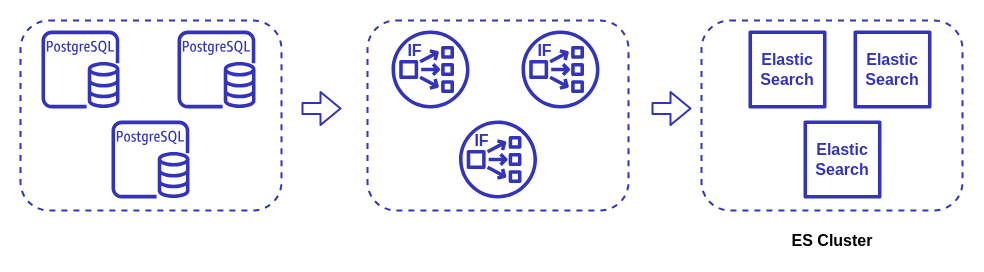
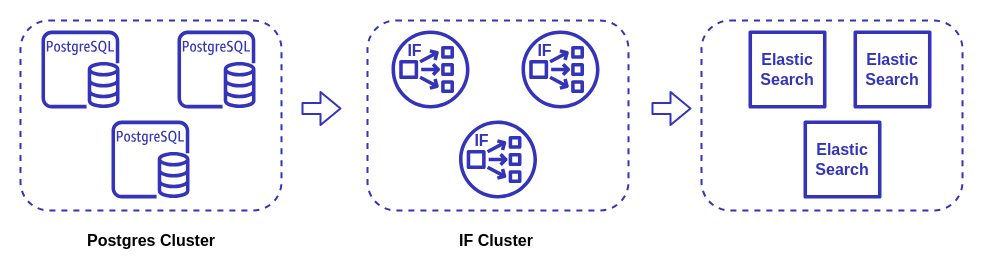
+ <mxCell id="20" value="&lt;span style=&quot;font-size: 16px&quot;&gt;Postgres Cluster&lt;/span&gt;" style="text;html=1;strokeColor=none;fillColor=none;align=center;verticalAlign=middle;whiteSpace=wrap;rounded=0;fontStyle=1" parent="1" vertex="1"><mxGeometry x="75.5" y="230" width="150" height="20" as="geometry" /></mxCell>
+ <mxCell id="21" value="&lt;span style=&quot;font-size: 16px&quot;&gt;IF Cluster&lt;/span&gt;" style="text;html=1;strokeColor=none;fillColor=none;align=center;verticalAlign=middle;whiteSpace=wrap;rounded=0;fontStyle=1" parent="1" vertex="1"><mxGeometry x="421" y="230" width="150" height="20" as="geometry" /></mxCell>
- <mxCell id="22" value="&lt;span style=&quot;font-size: 16px&quot;&gt;ES Cluster&lt;/span&gt;" style="text;html=1;strokeColor=none;fillColor=none;align=center;verticalAlign=middle;whiteSpace=wrap;rounded=0;fontStyle=1" parent="1" vertex="1"><mxGeometry x="756.5" y="230" width="150" height="20" as="geometry" /></mxCell>
